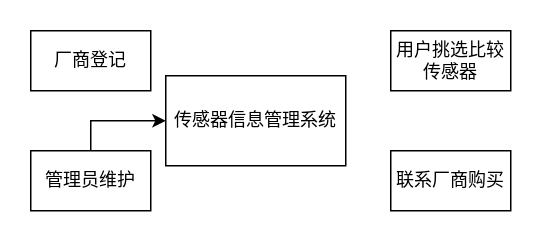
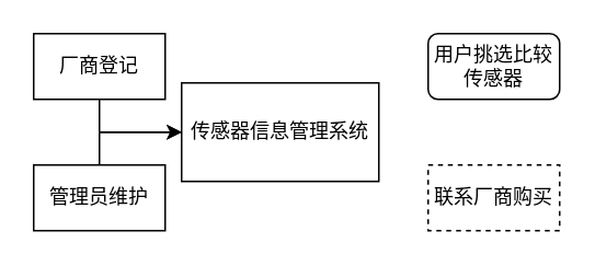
- <mxCell id="7" value="用户挑选比较传感器" style="rounded=0;whiteSpace=wrap;html=1;" vertex="1" parent="1"><mxGeometry x="260" y="20" width="80" height="40" as="geometry" /></mxCell>
+ <mxCell id="7" value="用户挑选比较传感器" style="whiteSpace=wrap;html=1;rounded=1;" vertex="1" parent="1"><mxGeometry x="260" y="20" width="80" height="40" as="geometry" /></mxCell>
+ <mxCell id="2" style="edgeStyle=orthogonalEdgeStyle;rounded=0;orthogonalLoop=1;jettySize=auto;html=1;exitX=0.5;exitY=1;exitDx=0;exitDy=0;entryX=0;entryY=0.5;entryDx=0;entryDy=0;" edge="1" parent="1" source="3" target="6"><mxGeometry relative="1" as="geometry" /></mxCell>
- <mxCell id="8" value="联系厂商购买" style="rounded=0;whiteSpace=wrap;html=1;" vertex="1" parent="1"><mxGeometry x="260" y="100" width="80" height="40" as="geometry" /></mxCell>
+ <mxCell id="8" value="联系厂商购买" style="rounded=0;whiteSpace=wrap;html=1;dashed=1;" vertex="1" parent="1"><mxGeometry x="260" y="100" width="80" height="40" as="geometry" /></mxCell>
